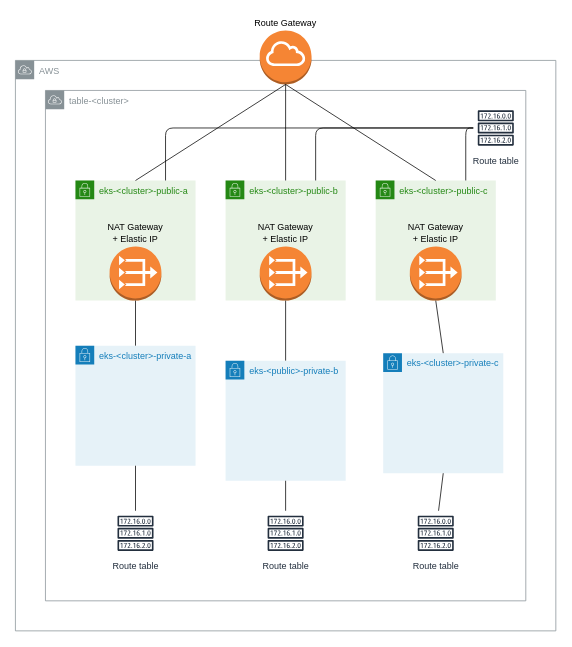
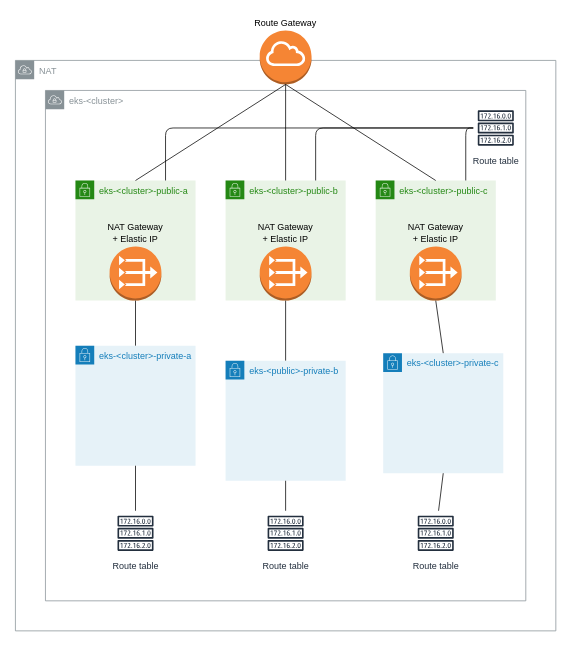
- <mxCell id="2" value="AWS" style="outlineConnect=0;gradientColor=none;html=1;whiteSpace=wrap;fontSize=12;fontStyle=0;shape=mxgraph.aws4.group;grIcon=mxgraph.aws4.group_vpc;strokeColor=#879196;fillColor=none;verticalAlign=top;align=left;spacingLeft=30;fontColor=#879196;dashed=0;" vertex="1" parent="1"><mxGeometry x="20" y="80" width="720" height="760" as="geometry" /></mxCell>
+ <mxCell id="2" value="NAT" style="outlineConnect=0;gradientColor=none;html=1;whiteSpace=wrap;fontSize=12;fontStyle=0;shape=mxgraph.aws4.group;grIcon=mxgraph.aws4.group_vpc;strokeColor=#879196;fillColor=none;verticalAlign=top;align=left;spacingLeft=30;fontColor=#879196;dashed=0;" vertex="1" parent="1"><mxGeometry x="20" y="80" width="720" height="760" as="geometry" /></mxCell>
- <mxCell id="3" value="table-&amp;lt;cluster&amp;gt;" style="outlineConnect=0;gradientColor=none;html=1;whiteSpace=wrap;fontSize=12;fontStyle=0;shape=mxgraph.aws4.group;grIcon=mxgraph.aws4.group_vpc;strokeColor=#879196;fillColor=none;verticalAlign=top;align=left;spacingLeft=30;fontColor=#879196;dashed=0;" vertex="1" parent="1"><mxGeometry x="60" y="120" width="640" height="680" as="geometry" /></mxCell>
+ <mxCell id="3" value="eks-&amp;lt;cluster&amp;gt;" style="outlineConnect=0;gradientColor=none;html=1;whiteSpace=wrap;fontSize=12;fontStyle=0;shape=mxgraph.aws4.group;grIcon=mxgraph.aws4.group_vpc;strokeColor=#879196;fillColor=none;verticalAlign=top;align=left;spacingLeft=30;fontColor=#879196;dashed=0;" vertex="1" parent="1"><mxGeometry x="60" y="120" width="640" height="680" as="geometry" /></mxCell>
